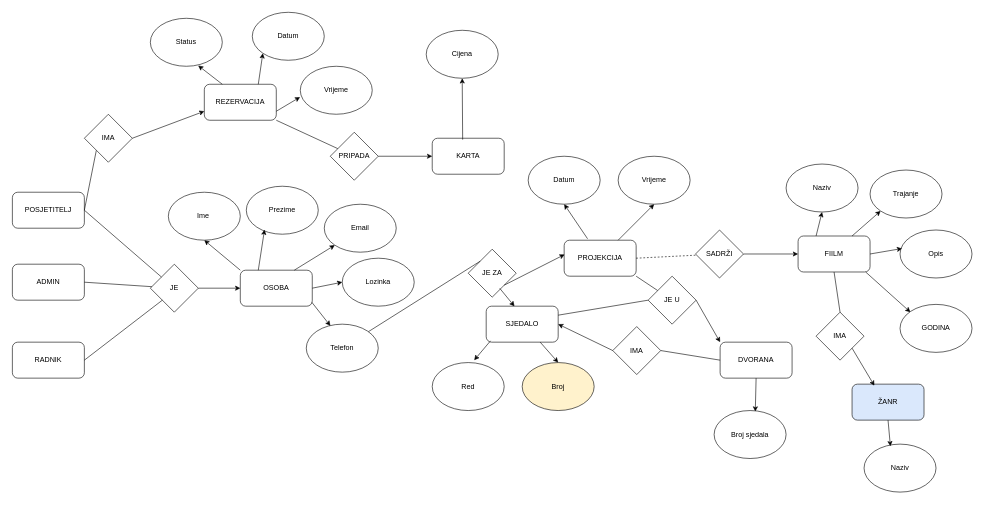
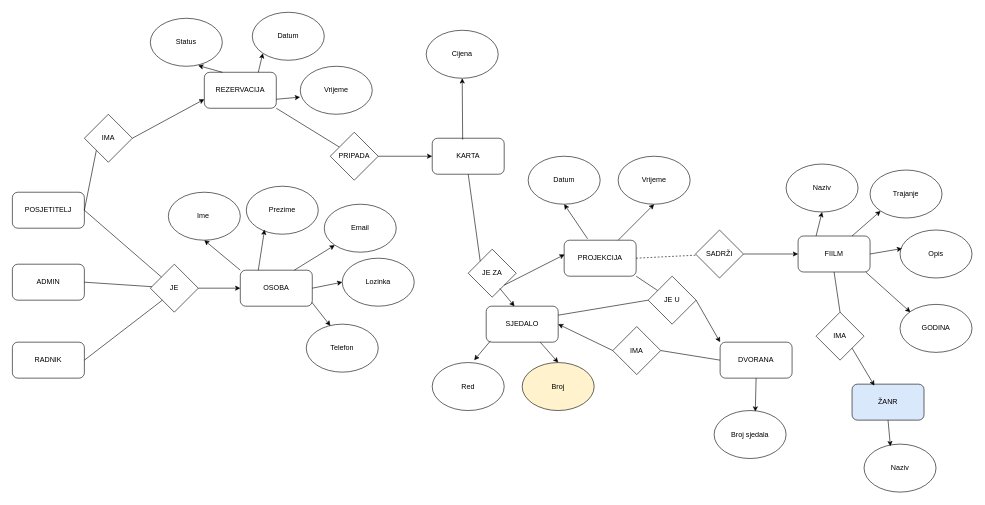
- <mxCell id="3" value="REZERVACIJA" style="rounded=1;whiteSpace=wrap;html=1;" parent="1" vertex="1"><mxGeometry x="340" y="140" width="120" height="60" as="geometry" /></mxCell>
+ <mxCell id="3" value="REZERVACIJA" style="rounded=1;whiteSpace=wrap;html=1;" parent="1" vertex="1"><mxGeometry x="340" y="120" width="120" height="60" as="geometry" /></mxCell>
- <mxCell id="43" value="" style="endArrow=none;html=1;rounded=0;exitX=0;exitY=0;exitDx=0;exitDy=0;" parent="1" source="42" target="23" edge="1"><mxGeometry width="50" height="50" relative="1" as="geometry"><mxPoint x="870" y="480" as="sourcePoint" /><mxPoint x="920" y="430" as="targetPoint" /></mxGeometry></mxCell>
+ <mxCell id="43" value="" style="endArrow=none;html=1;rounded=0;entryX=0.5;entryY=1;entryDx=0;entryDy=0;exitX=0;exitY=0;exitDx=0;exitDy=0;" parent="1" source="42" target="15" edge="1"><mxGeometry width="50" height="50" relative="1" as="geometry"><mxPoint x="870" y="480" as="sourcePoint" /><mxPoint x="920" y="430" as="targetPoint" /></mxGeometry></mxCell>
